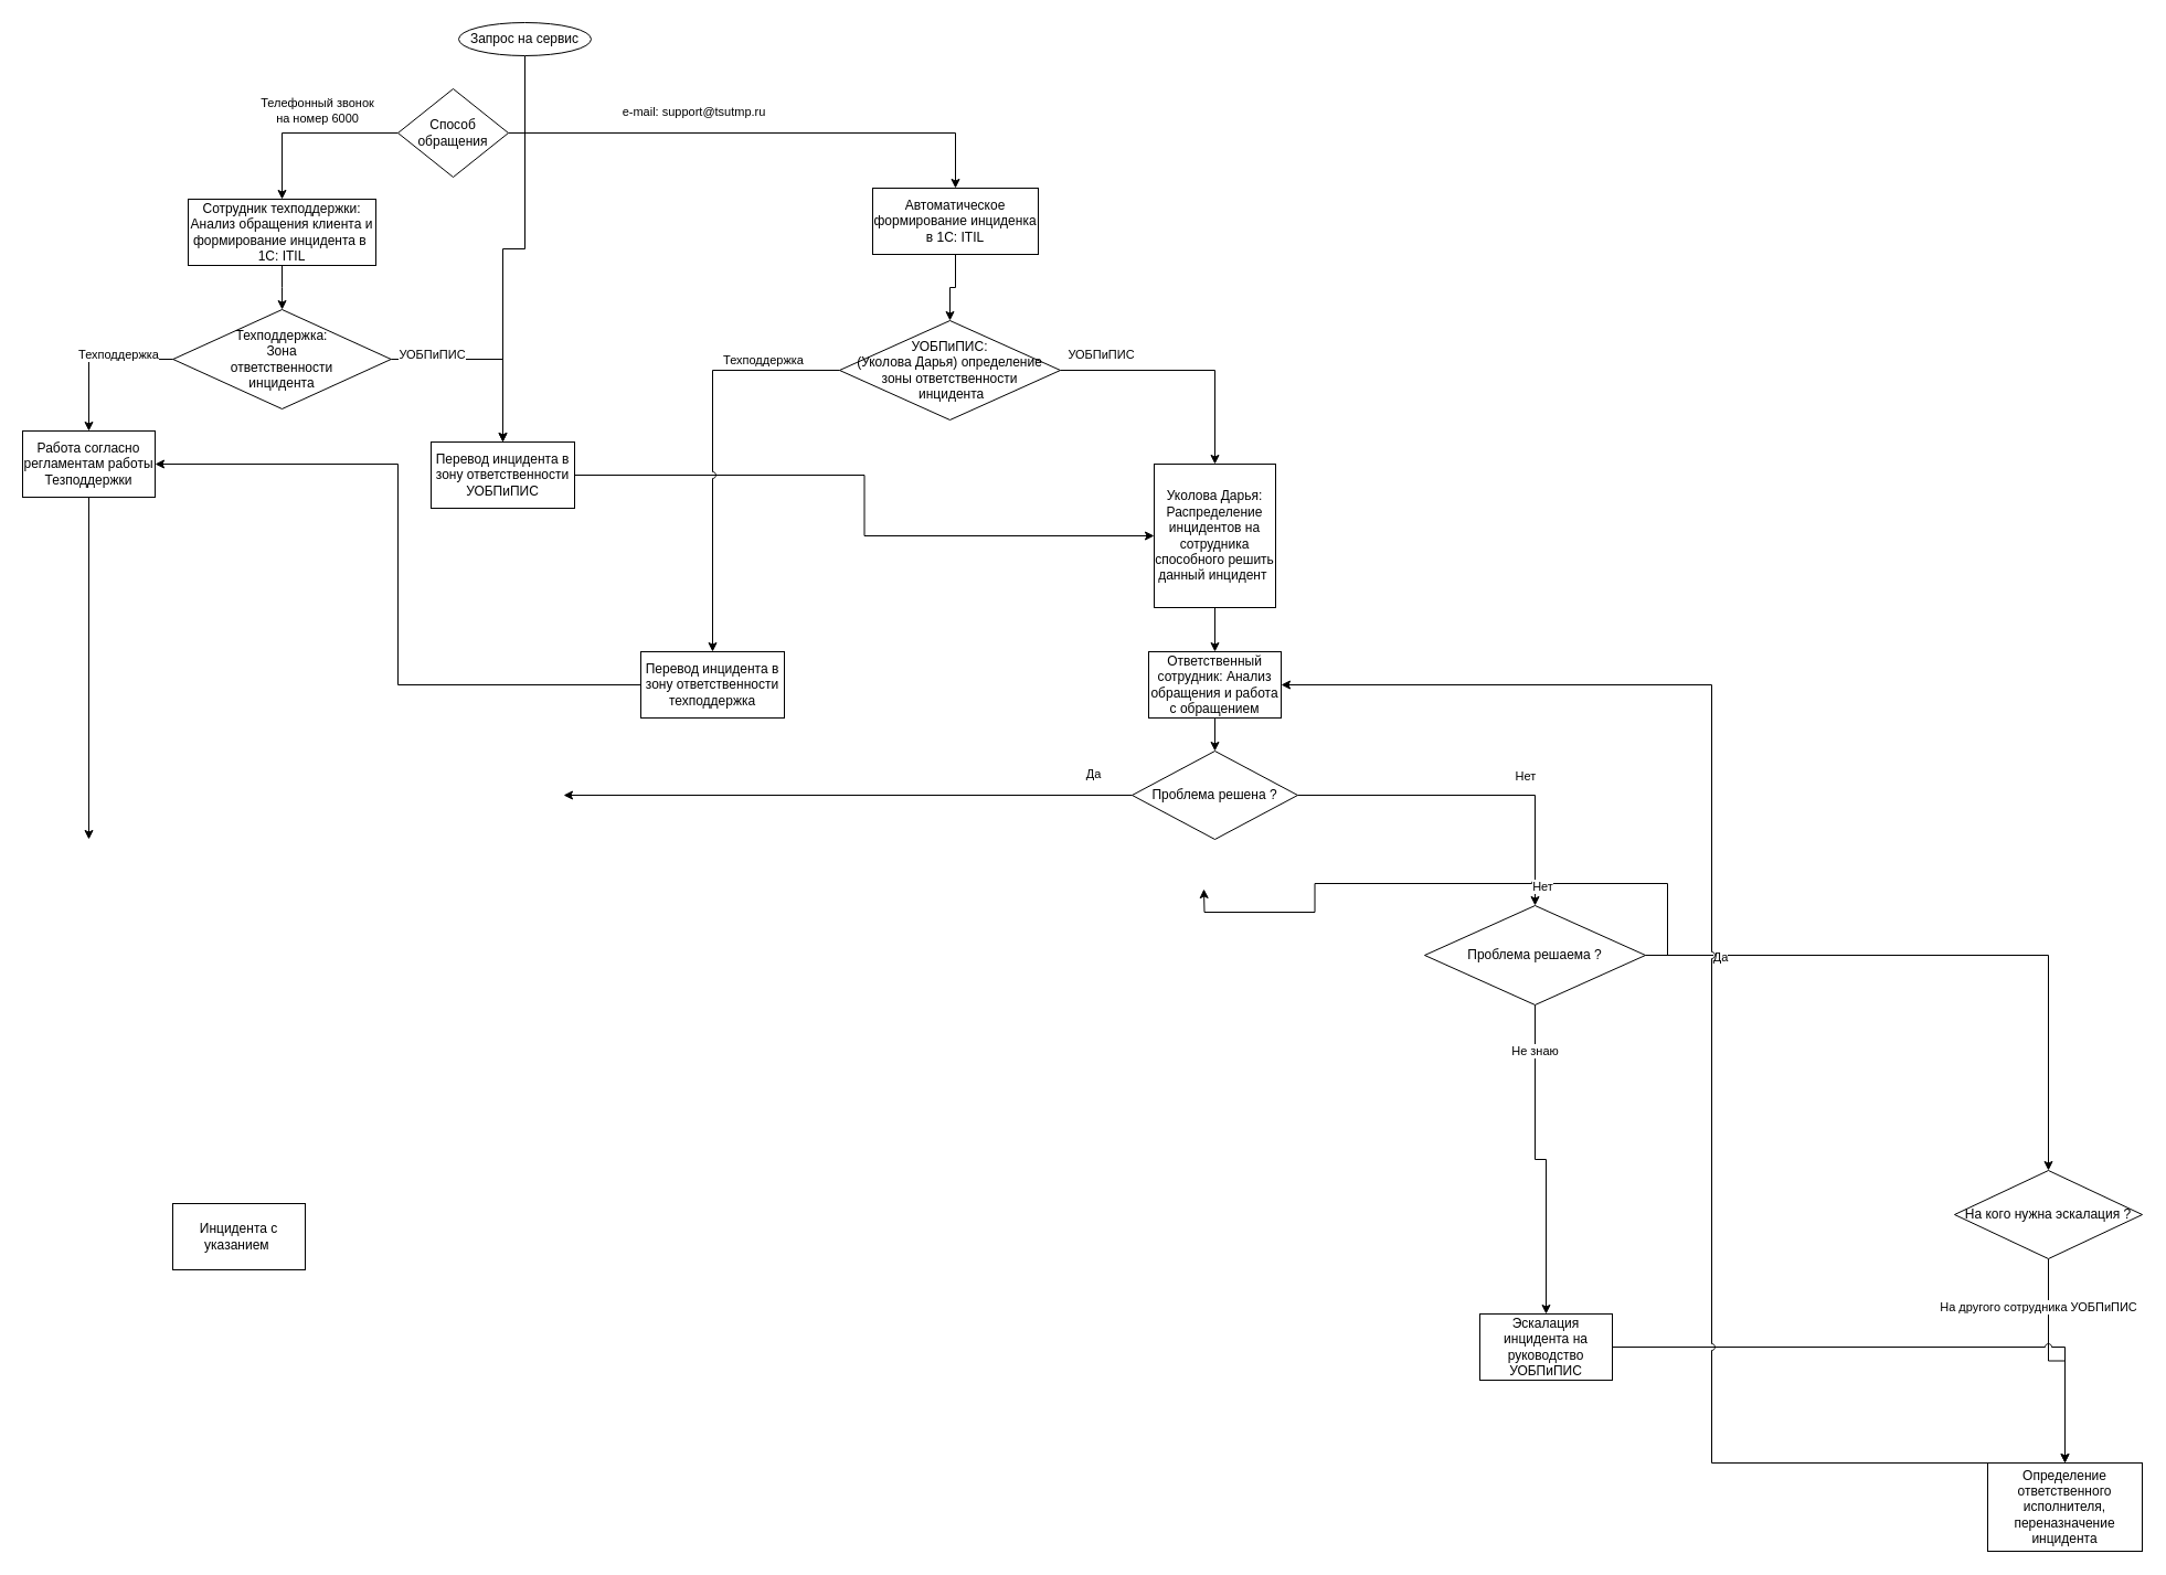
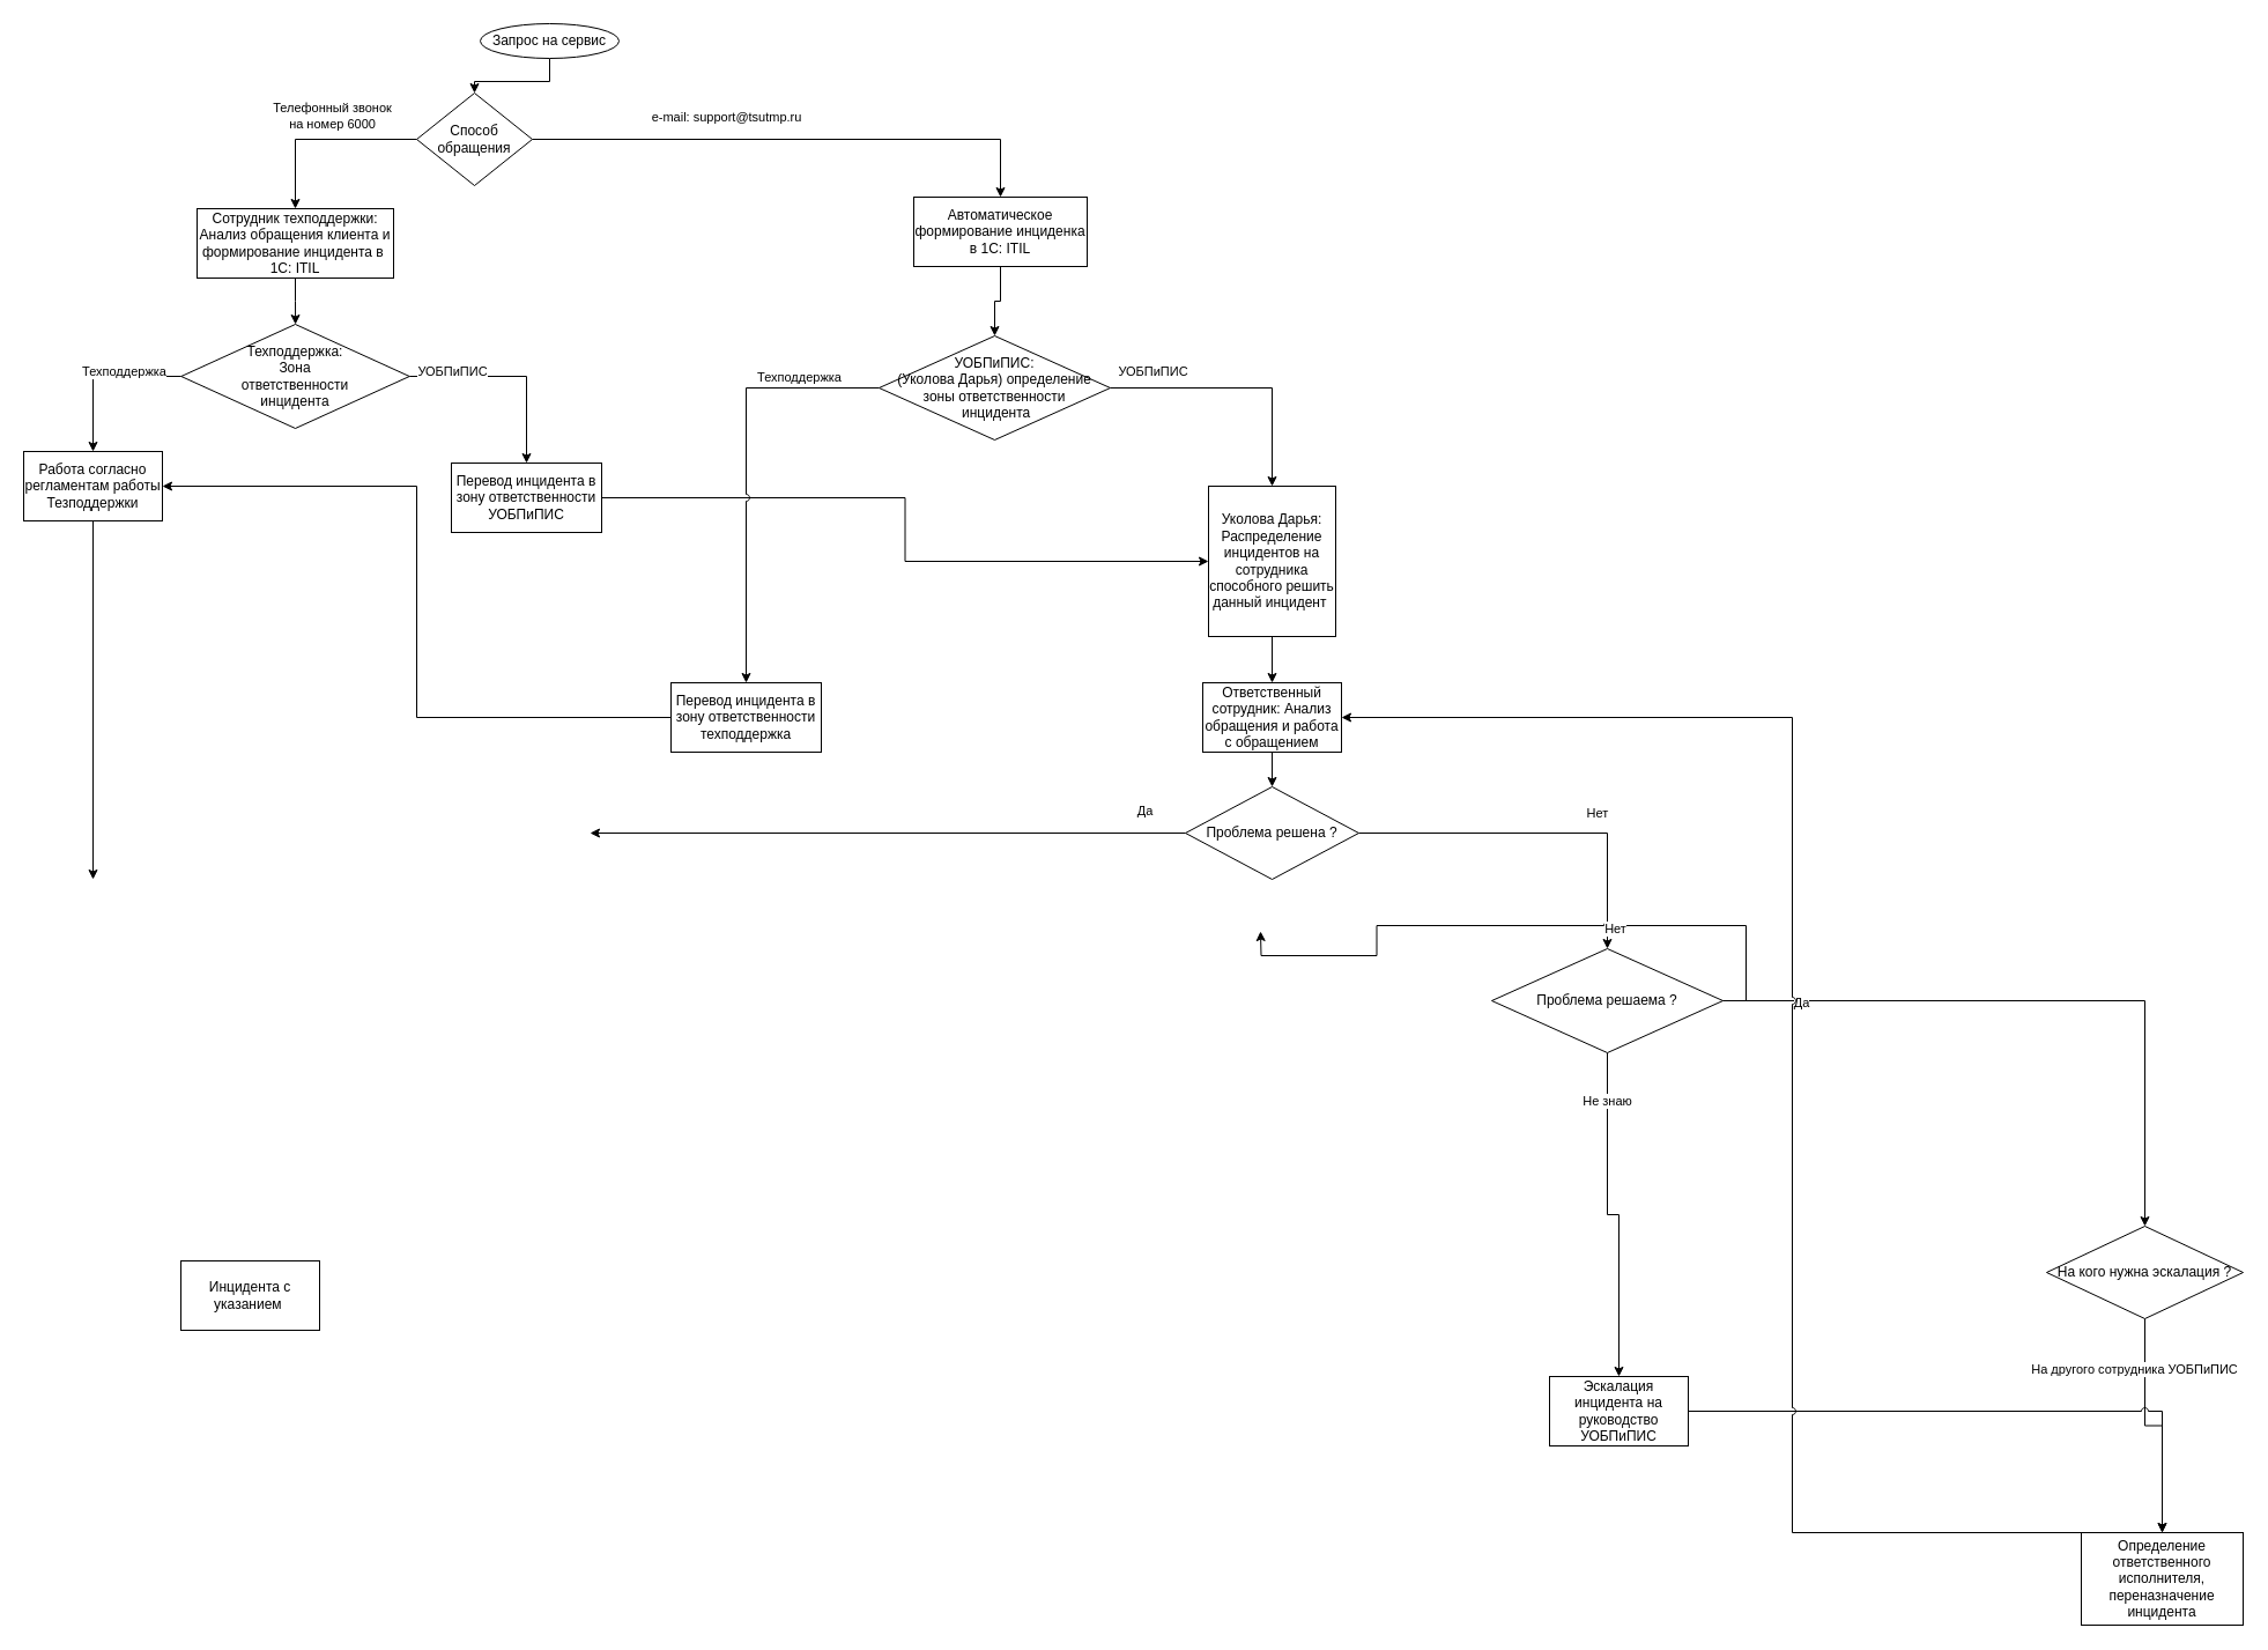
- <mxCell id="2" value="" style="edgeStyle=orthogonalEdgeStyle;rounded=0;orthogonalLoop=1;jettySize=auto;html=1;" edge="1" parent="1" source="3" target="19"><mxGeometry relative="1" as="geometry" /></mxCell>
+ <mxCell id="2" value="" style="edgeStyle=orthogonalEdgeStyle;rounded=0;orthogonalLoop=1;jettySize=auto;html=1;" edge="1" parent="1" source="3" target="8"><mxGeometry relative="1" as="geometry" /></mxCell>
